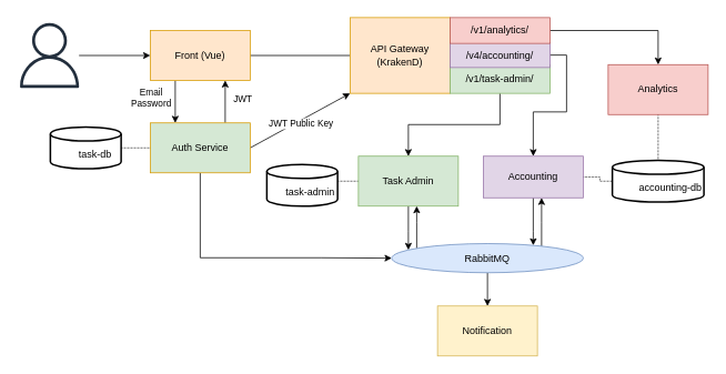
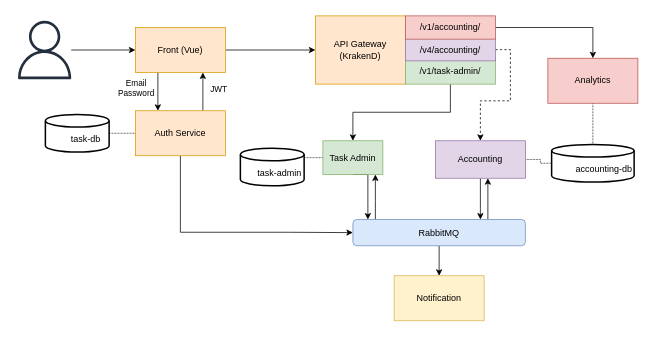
- <mxCell id="21" value="/v1/analytics/" style="rounded=0;whiteSpace=wrap;html=1;fillColor=#f8cecc;strokeColor=#b85450;" parent="1" vertex="1"><mxGeometry x="540" y="20.5" width="120" height="31" as="geometry" /></mxCell>
+ <mxCell id="21" value="/v1/accounting/" style="rounded=0;whiteSpace=wrap;html=1;fillColor=#f8cecc;strokeColor=#b85450;" parent="1" vertex="1"><mxGeometry x="540" y="20.5" width="120" height="31" as="geometry" /></mxCell>
- <mxCell id="6" style="edgeStyle=none;rounded=0;orthogonalLoop=1;jettySize=auto;html=1;endArrow=none;" parent="1" source="7" target="15" edge="1"><mxGeometry relative="1" as="geometry" /></mxCell>
+ <mxCell id="6" style="edgeStyle=none;rounded=0;orthogonalLoop=1;jettySize=auto;html=1;" parent="1" source="7" target="15" edge="1"><mxGeometry relative="1" as="geometry" /></mxCell>
- <mxCell id="18" style="edgeStyle=orthogonalEdgeStyle;rounded=0;orthogonalLoop=1;jettySize=auto;html=1;entryX=0.5;entryY=0;entryDx=0;entryDy=0;strokeColor=default;endArrow=classic;endFill=1;exitX=1;exitY=0.5;exitDx=0;exitDy=0;" parent="1" source="19" target="30" edge="1"><mxGeometry x="-0.131" y="30" relative="1" as="geometry"><mxPoint as="offset" /></mxGeometry></mxCell>
+ <mxCell id="18" style="edgeStyle=orthogonalEdgeStyle;rounded=0;orthogonalLoop=1;jettySize=auto;html=1;entryX=0.5;entryY=0;entryDx=0;entryDy=0;strokeColor=default;endArrow=classic;endFill=1;exitX=1;exitY=0.5;exitDx=0;exitDy=0;dashed=1;" parent="1" source="19" target="30" edge="1"><mxGeometry x="-0.131" y="30" relative="1" as="geometry"><mxPoint as="offset" /></mxGeometry></mxCell>
- <mxCell id="10" style="rounded=0;orthogonalLoop=1;jettySize=auto;html=1;entryX=0;entryY=1;entryDx=0;entryDy=0;exitX=1;exitY=0.5;exitDx=0;exitDy=0;" parent="1" source="14" target="15" edge="1"><mxGeometry relative="1" as="geometry" /></mxCell>
- <mxCell id="11" value="JWT Public Key" style="edgeLabel;html=1;align=center;verticalAlign=middle;resizable=0;points=[];" parent="10" vertex="1" connectable="0"><mxGeometry x="-0.221" y="-1" relative="1" as="geometry"><mxPoint x="13" y="-5" as="offset" /></mxGeometry></mxCell>
- <mxCell id="14" value="Auth Service" style="rounded=0;whiteSpace=wrap;html=1;fillColor=#d5e8d4;strokeColor=#d79b00;" parent="1" vertex="1"><mxGeometry x="180" y="147" width="120" height="60" as="geometry" /></mxCell>
+ <mxCell id="14" value="Auth Service" style="rounded=0;whiteSpace=wrap;html=1;fillColor=#ffe6cc;strokeColor=#d79b00;" parent="1" vertex="1"><mxGeometry x="180" y="147" width="120" height="60" as="geometry" /></mxCell>
- <mxCell id="24" value="Task Admin" style="rounded=0;whiteSpace=wrap;html=1;fillColor=#d5e8d4;strokeColor=#82b366;" parent="1" vertex="1"><mxGeometry x="430" y="187" width="120" height="60" as="geometry" /></mxCell>
+ <mxCell id="24" value="Task Admin" style="rounded=0;whiteSpace=wrap;html=1;fillColor=#d5e8d4;strokeColor=#82b366;" parent="1" vertex="1"><mxGeometry x="430" y="187" width="80" height="45" as="geometry" /></mxCell>
- <mxCell id="34" value="RabbitMQ" style="ellipse;whiteSpace=wrap;html=1;fillColor=#dae8fc;strokeColor=#6c8ebf;" parent="1" vertex="1"><mxGeometry x="470" y="292" width="230" height="35" as="geometry" /></mxCell>
+ <mxCell id="34" value="RabbitMQ" style="rounded=1;whiteSpace=wrap;html=1;fillColor=#dae8fc;strokeColor=#6c8ebf;" parent="1" vertex="1"><mxGeometry x="470" y="292" width="230" height="35" as="geometry" /></mxCell>
